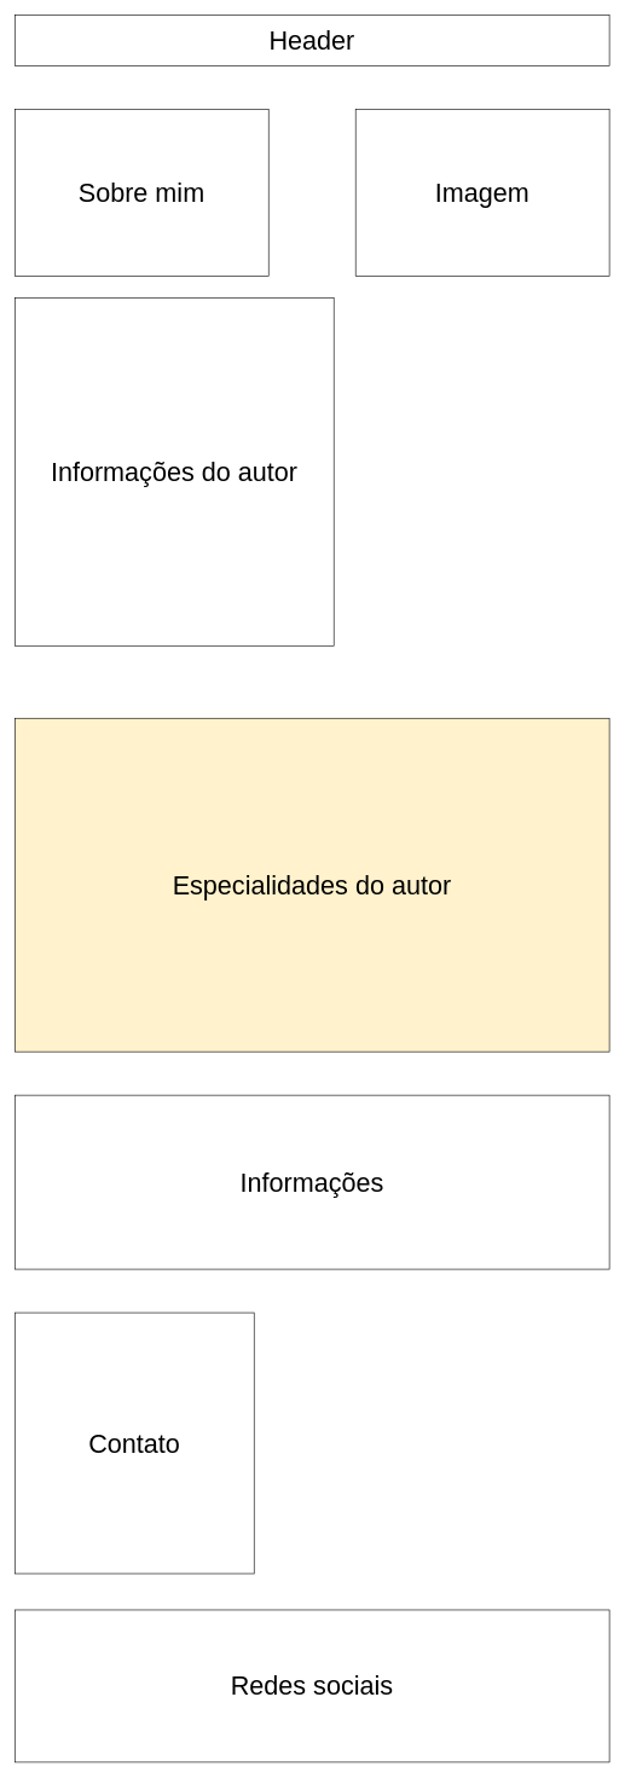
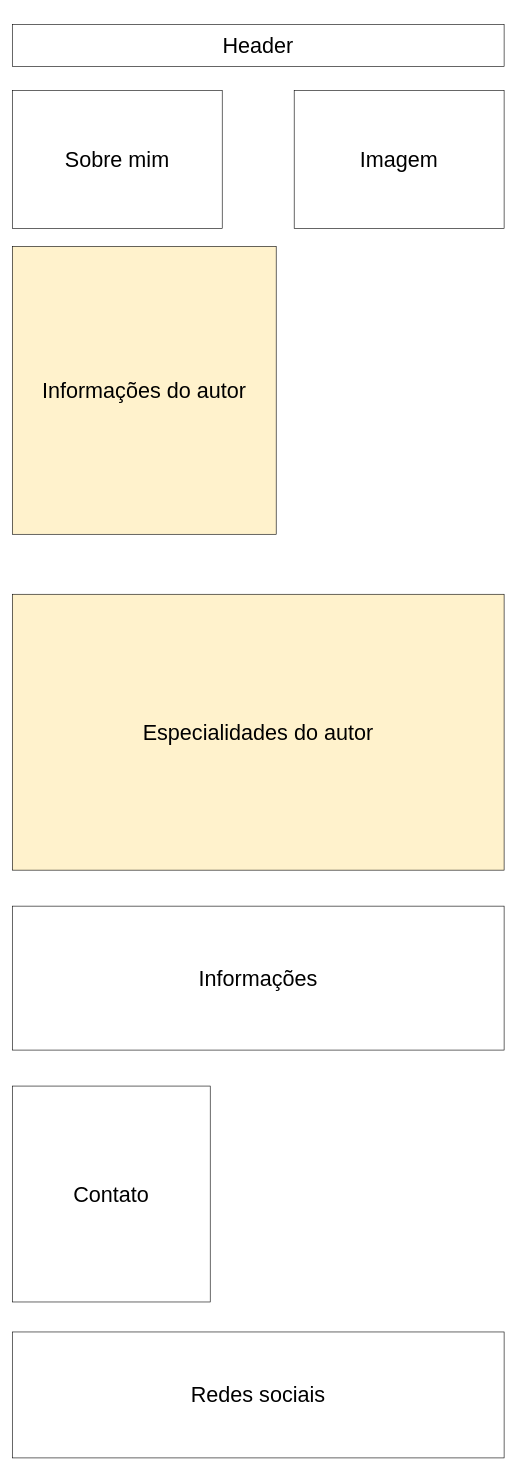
- <mxCell id="2" value="&lt;font style=&quot;font-size: 36px;&quot;&gt;Header&lt;/font&gt;" style="rounded=0;whiteSpace=wrap;html=1;" vertex="1" parent="1"><mxGeometry width="820" height="70" as="geometry" x="20" y="20" /></mxCell>
+ <mxCell id="2" value="&lt;font style=&quot;font-size: 36px;&quot;&gt;Header&lt;/font&gt;" style="rounded=0;whiteSpace=wrap;html=1;" vertex="1" parent="1"><mxGeometry x="20" y="40" width="820" height="70" as="geometry" /></mxCell>
- <mxCell id="5" value="Informações do autor" style="rounded=0;whiteSpace=wrap;html=1;fontSize=36;" vertex="1" parent="1"><mxGeometry y="410" width="440" height="480" as="geometry" x="20" /></mxCell>
+ <mxCell id="5" value="Informações do autor" style="rounded=0;whiteSpace=wrap;html=1;fontSize=36;fillColor=#fff2cc;" vertex="1" parent="1"><mxGeometry y="410" width="440" height="480" as="geometry" x="20" /></mxCell>
